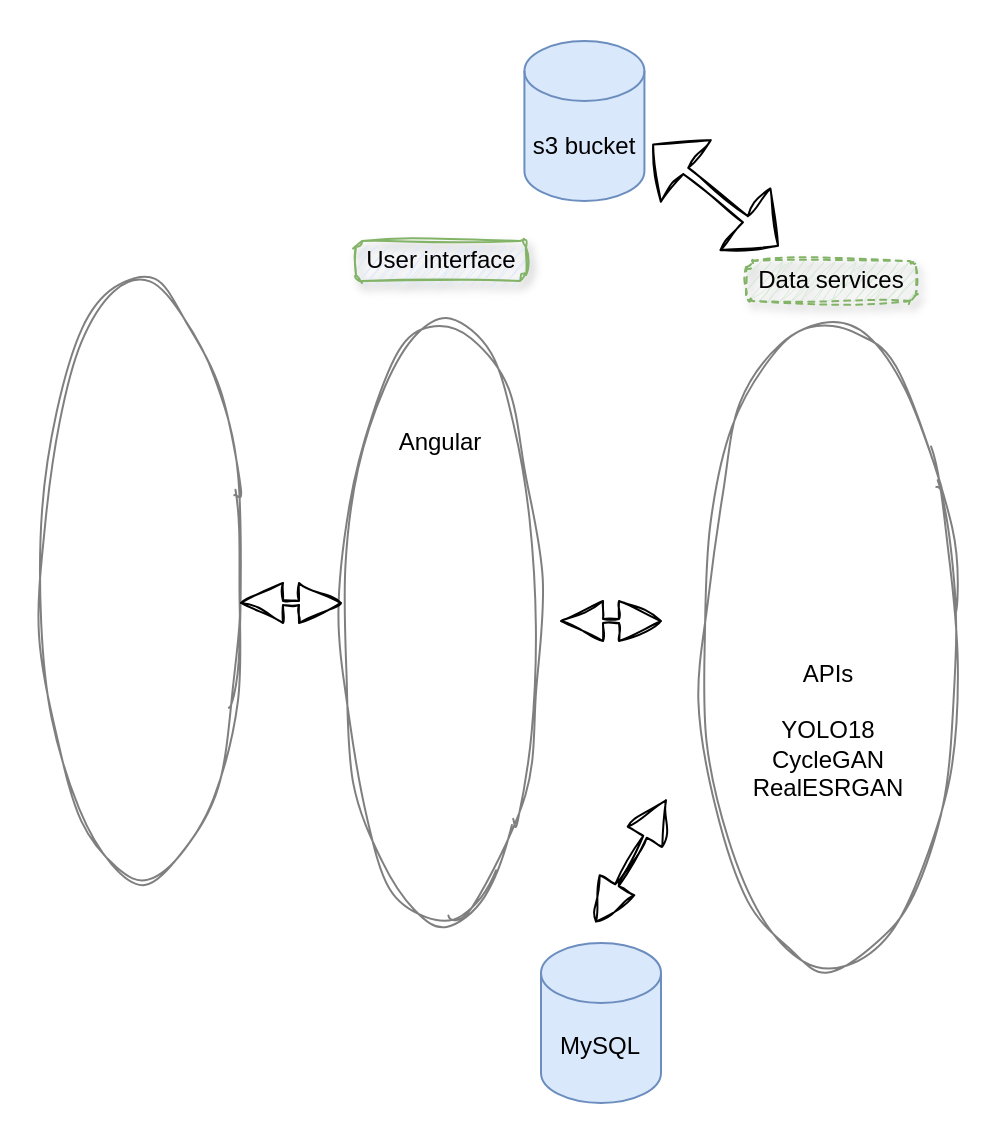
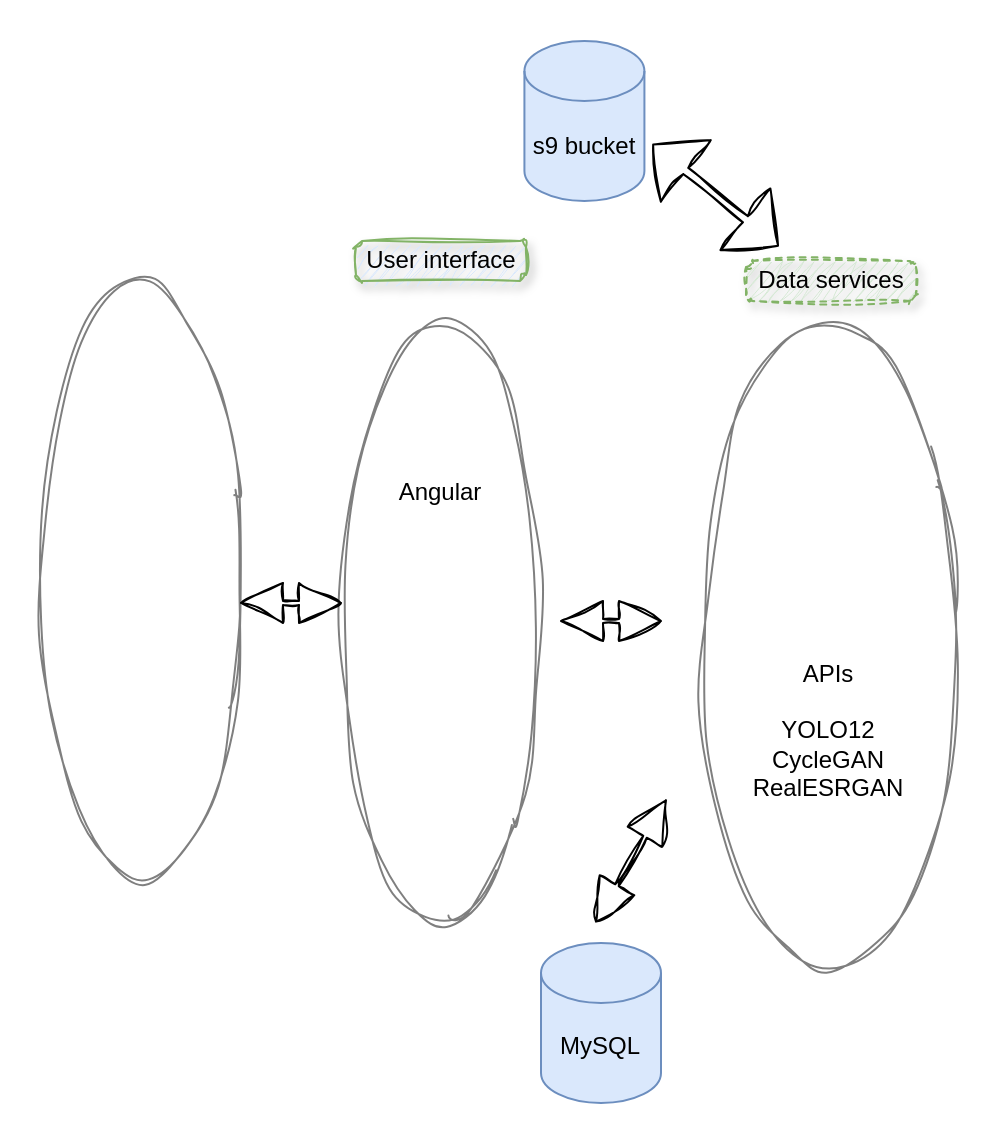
- <mxCell id="16" value="s3 bucket" style="shape=cylinder3;whiteSpace=wrap;html=1;boundedLbl=1;backgroundOutline=1;size=15;fillColor=#dae8fc;strokeColor=#6c8ebf;" parent="1" vertex="1"><mxGeometry x="261.71" y="20" width="60" height="80" as="geometry" /></mxCell>
+ <mxCell id="16" value="s9 bucket" style="shape=cylinder3;whiteSpace=wrap;html=1;boundedLbl=1;backgroundOutline=1;size=15;fillColor=#dae8fc;strokeColor=#6c8ebf;" parent="1" vertex="1"><mxGeometry x="261.71" y="20" width="60" height="80" as="geometry" /></mxCell>
- <mxCell id="7" value="Angular" style="text;html=1;align=center;verticalAlign=middle;whiteSpace=wrap;rounded=0;" parent="1" vertex="1"><mxGeometry x="190" y="205.99" width="60" height="30" as="geometry" /></mxCell>
+ <mxCell id="7" value="Angular" style="text;html=1;align=center;verticalAlign=middle;whiteSpace=wrap;rounded=0;" parent="1" vertex="1"><mxGeometry x="190" y="230.99" width="60" height="30" as="geometry" /></mxCell>
- <mxCell id="10" value="&lt;div&gt;&lt;br&gt;&lt;/div&gt;&lt;div&gt;&lt;br&gt;&lt;/div&gt;&lt;div&gt;&lt;br&gt;&lt;/div&gt;&lt;div&gt;&lt;br&gt;&lt;/div&gt;&lt;div&gt;&lt;br&gt;&lt;/div&gt;&lt;div&gt;&lt;br&gt;&lt;/div&gt;&lt;div&gt;APIs&lt;/div&gt;&lt;div&gt;&lt;br&gt;&lt;/div&gt;&lt;div&gt;YOLO18&lt;/div&gt;&lt;div&gt;CycleGAN&lt;/div&gt;&lt;div&gt;RealESRGAN&lt;/div&gt;" style="ellipse;whiteSpace=wrap;html=1;direction=south;strokeColor=default;sketch=1;curveFitting=1;jiggle=2;opacity=50;fillColor=none;" parent="1" vertex="1"><mxGeometry x="350" y="160.99" width="128.29" height="322.9" as="geometry" /></mxCell>
+ <mxCell id="10" value="&lt;div&gt;&lt;br&gt;&lt;/div&gt;&lt;div&gt;&lt;br&gt;&lt;/div&gt;&lt;div&gt;&lt;br&gt;&lt;/div&gt;&lt;div&gt;&lt;br&gt;&lt;/div&gt;&lt;div&gt;&lt;br&gt;&lt;/div&gt;&lt;div&gt;&lt;br&gt;&lt;/div&gt;&lt;div&gt;APIs&lt;/div&gt;&lt;div&gt;&lt;br&gt;&lt;/div&gt;&lt;div&gt;YOLO12&lt;/div&gt;&lt;div&gt;CycleGAN&lt;/div&gt;&lt;div&gt;RealESRGAN&lt;/div&gt;" style="ellipse;whiteSpace=wrap;html=1;direction=south;strokeColor=default;sketch=1;curveFitting=1;jiggle=2;opacity=50;fillColor=none;" parent="1" vertex="1"><mxGeometry x="350" y="160.99" width="128.29" height="322.9" as="geometry" /></mxCell>
